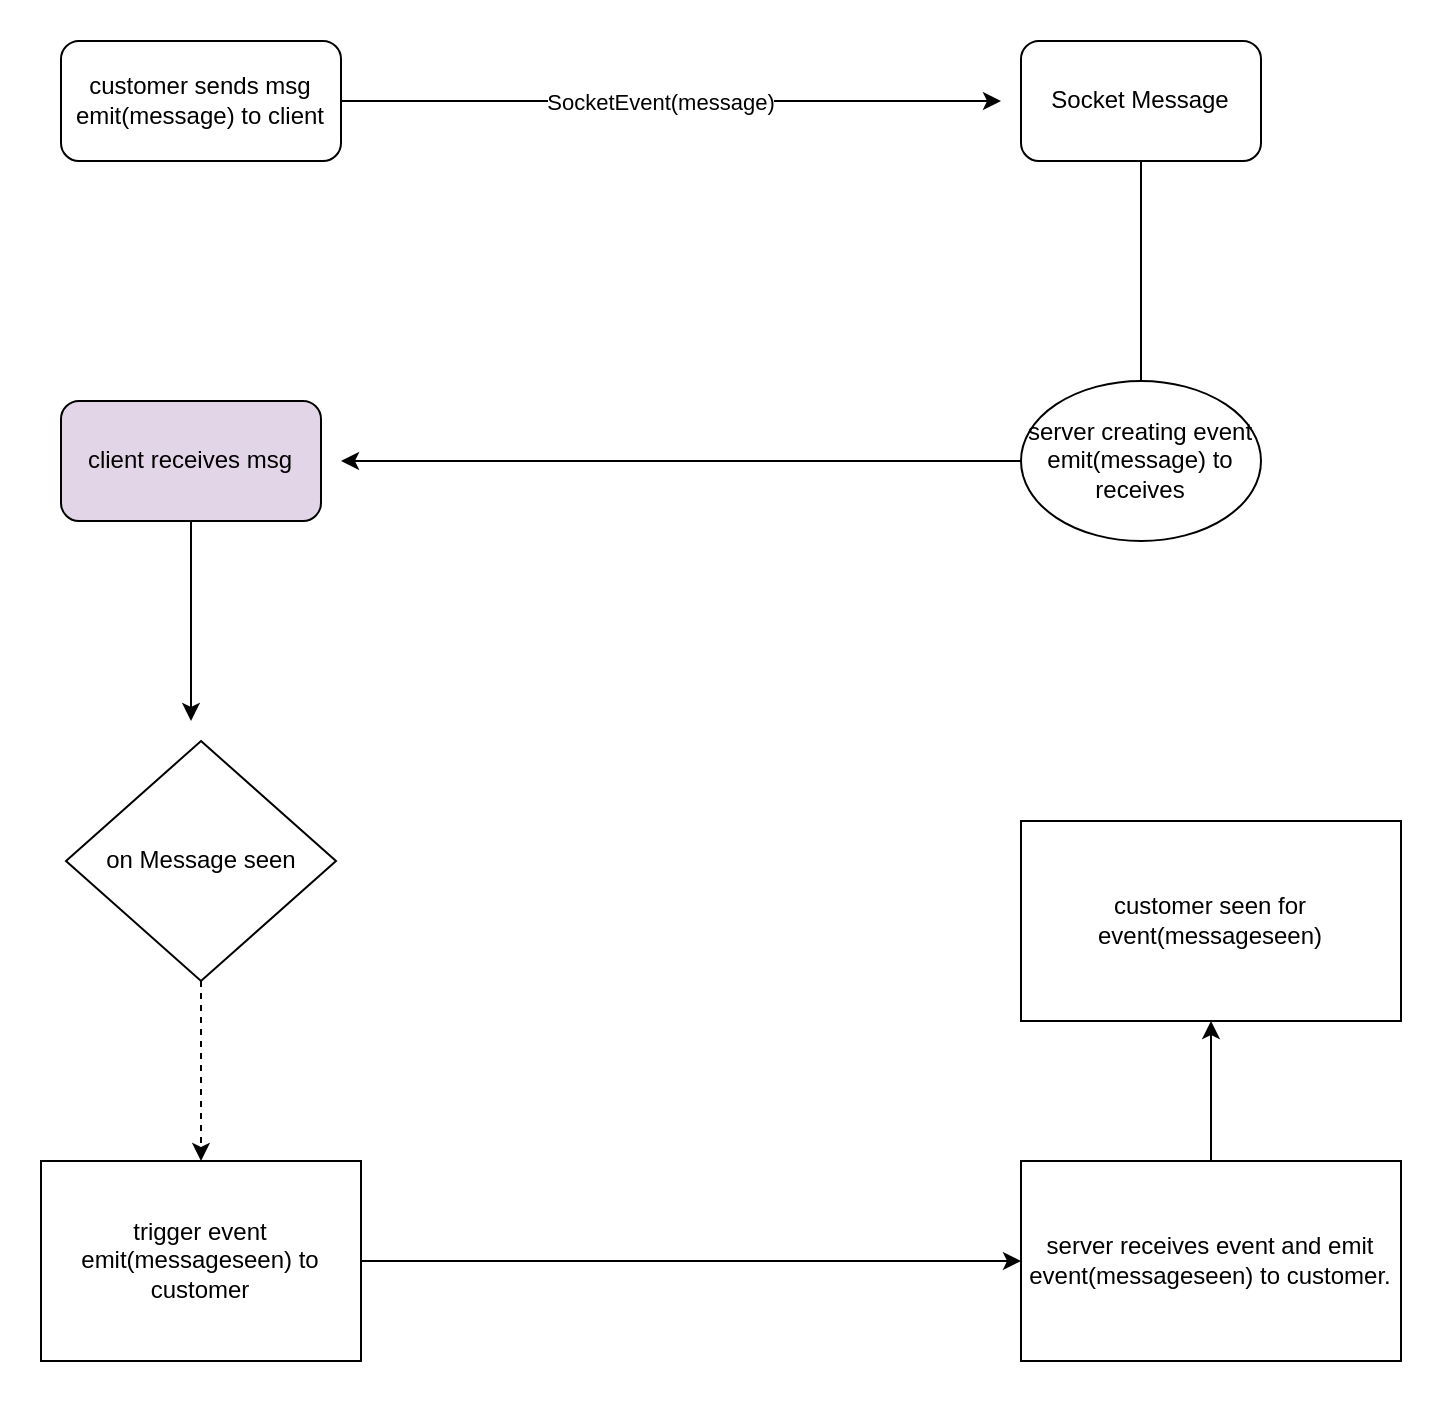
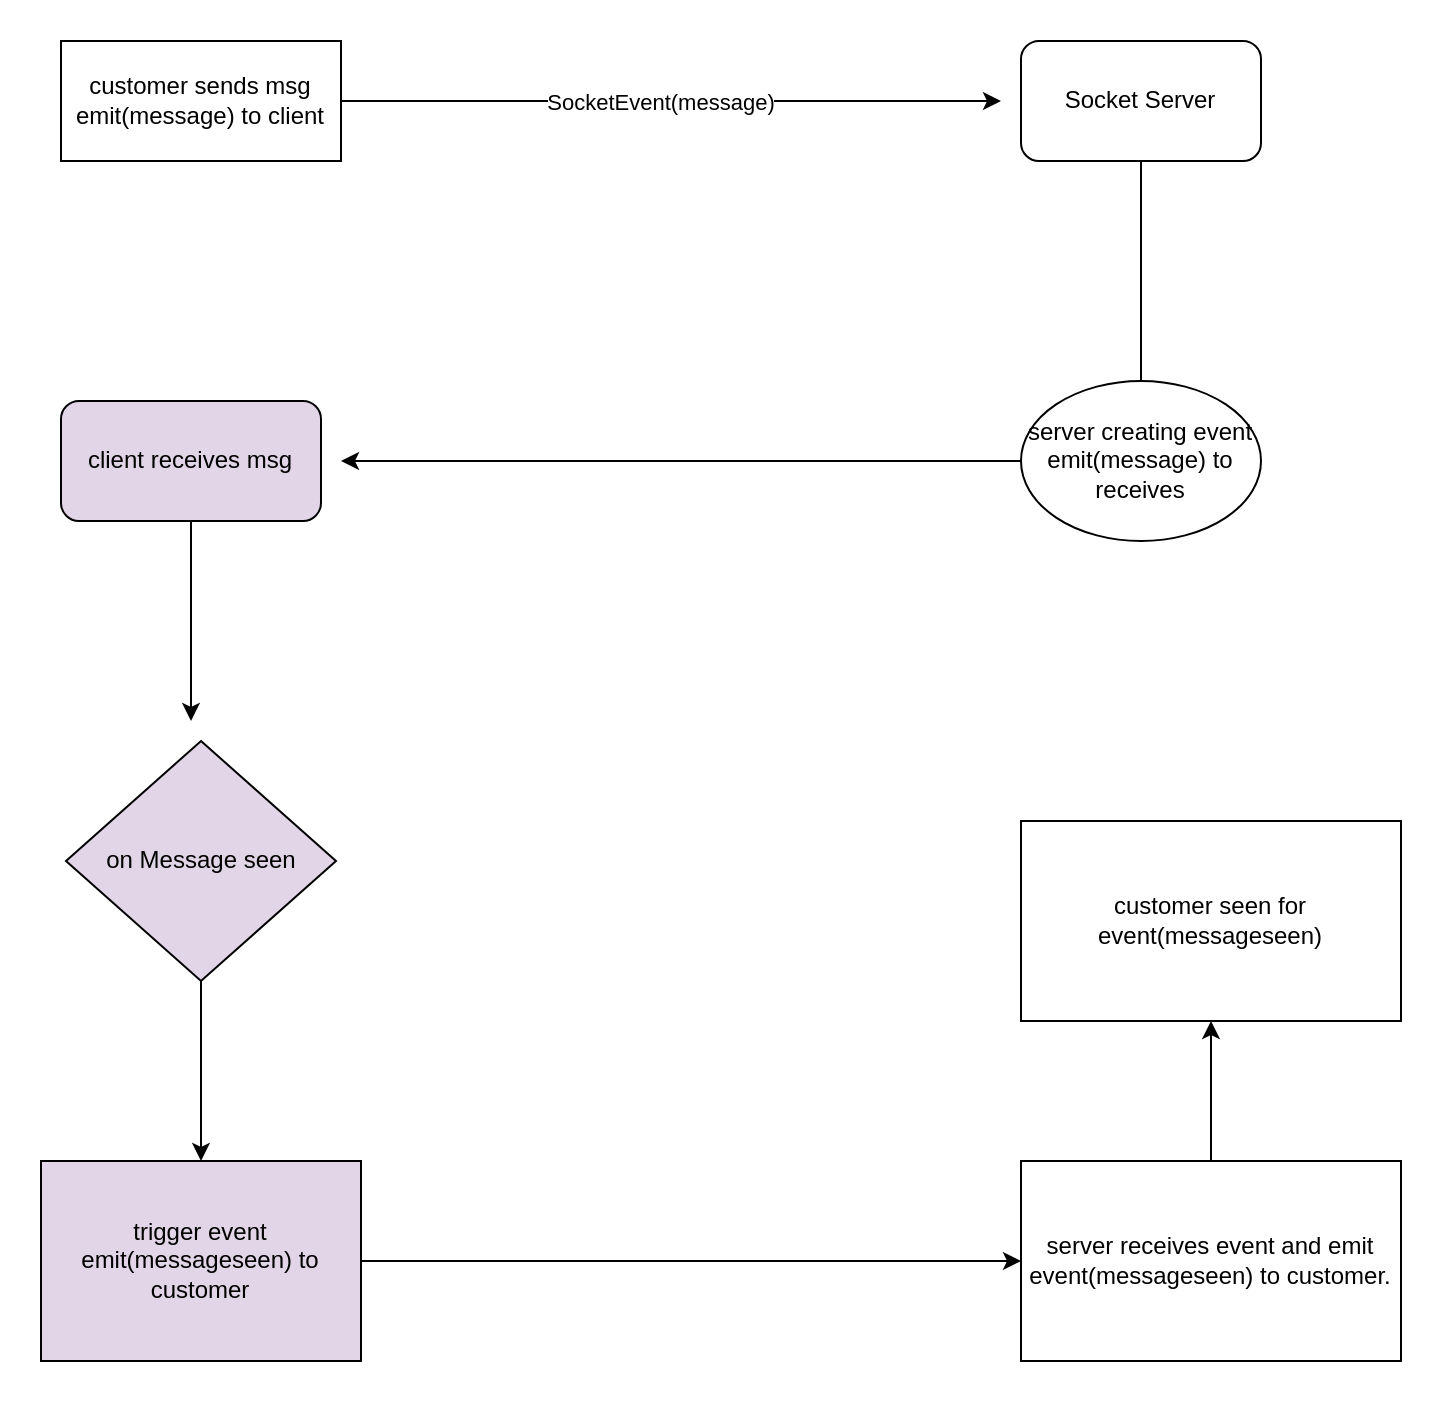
- <mxCell id="4" value="customer sends msg&lt;div&gt;emit(message) to client&lt;/div&gt;" style="rounded=1;whiteSpace=wrap;html=1;" vertex="1" parent="1"><mxGeometry x="30" y="20" width="140" height="60" as="geometry" /></mxCell>
+ <mxCell id="4" value="customer sends msg&lt;div&gt;emit(message) to client&lt;/div&gt;" style="whiteSpace=wrap;html=1;rounded=0;" vertex="1" parent="1"><mxGeometry x="30" y="20" width="140" height="60" as="geometry" /></mxCell>
- <mxCell id="6" value="Socket Message" style="rounded=1;whiteSpace=wrap;html=1;" vertex="1" parent="1"><mxGeometry x="510" y="20" width="120" height="60" as="geometry" /></mxCell>
+ <mxCell id="6" value="Socket Server" style="rounded=1;whiteSpace=wrap;html=1;" vertex="1" parent="1"><mxGeometry x="510" y="20" width="120" height="60" as="geometry" /></mxCell>
- <mxCell id="12" value="on Message seen" style="rhombus;whiteSpace=wrap;html=1;" vertex="1" parent="1"><mxGeometry x="32.5" y="370" width="135" height="120" as="geometry" /></mxCell>
+ <mxCell id="12" value="on Message seen" style="rhombus;whiteSpace=wrap;html=1;fillColor=#e1d5e7;" vertex="1" parent="1"><mxGeometry x="32.5" y="370" width="135" height="120" as="geometry" /></mxCell>
- <mxCell id="11" value="" style="edgeStyle=orthogonalEdgeStyle;rounded=0;orthogonalLoop=1;jettySize=auto;html=1;dashed=1;" edge="1" parent="1" source="12" target="14"><mxGeometry relative="1" as="geometry" /></mxCell>
+ <mxCell id="11" value="" style="edgeStyle=orthogonalEdgeStyle;rounded=0;orthogonalLoop=1;jettySize=auto;html=1;" edge="1" parent="1" source="12" target="14"><mxGeometry relative="1" as="geometry" /></mxCell>
- <mxCell id="14" value="trigger event emit(messageseen) to customer" style="whiteSpace=wrap;html=1;rotation=0;" vertex="1" parent="1"><mxGeometry x="20" y="580" width="160" height="100" as="geometry" /></mxCell>
+ <mxCell id="14" value="trigger event emit(messageseen) to customer" style="whiteSpace=wrap;html=1;rotation=0;fillColor=#e1d5e7;" vertex="1" parent="1"><mxGeometry x="20" y="580" width="160" height="100" as="geometry" /></mxCell>
